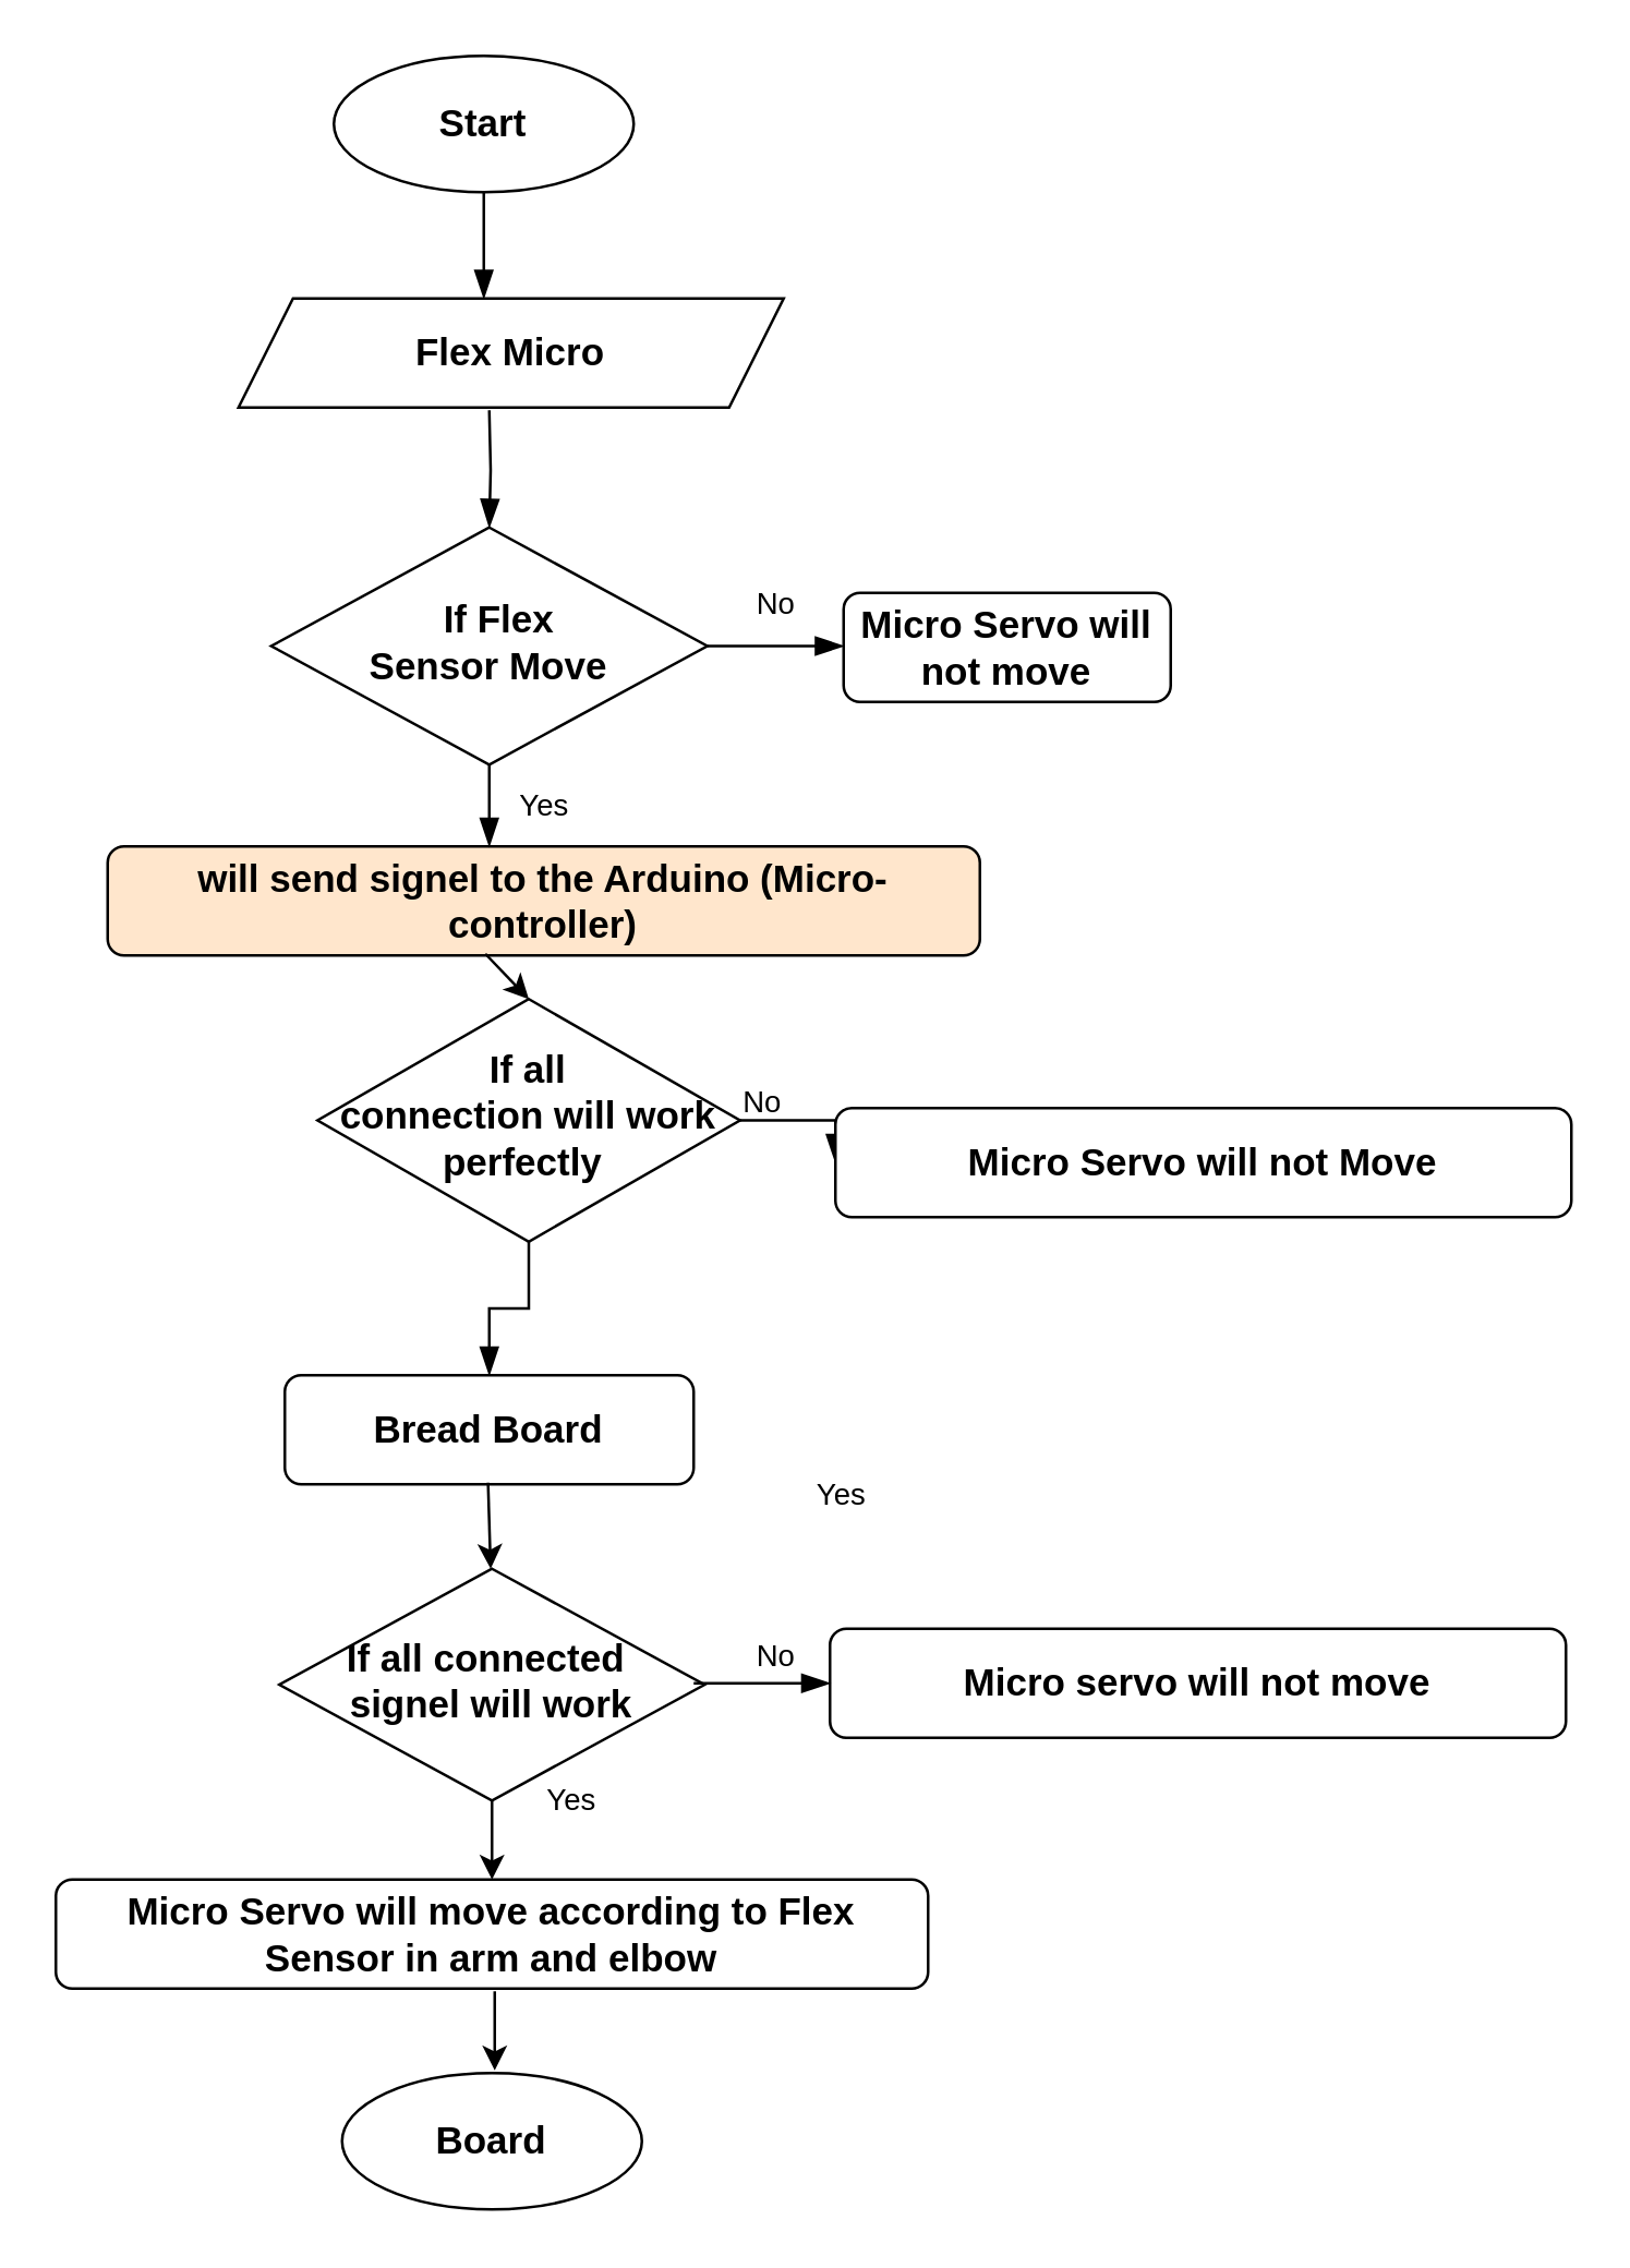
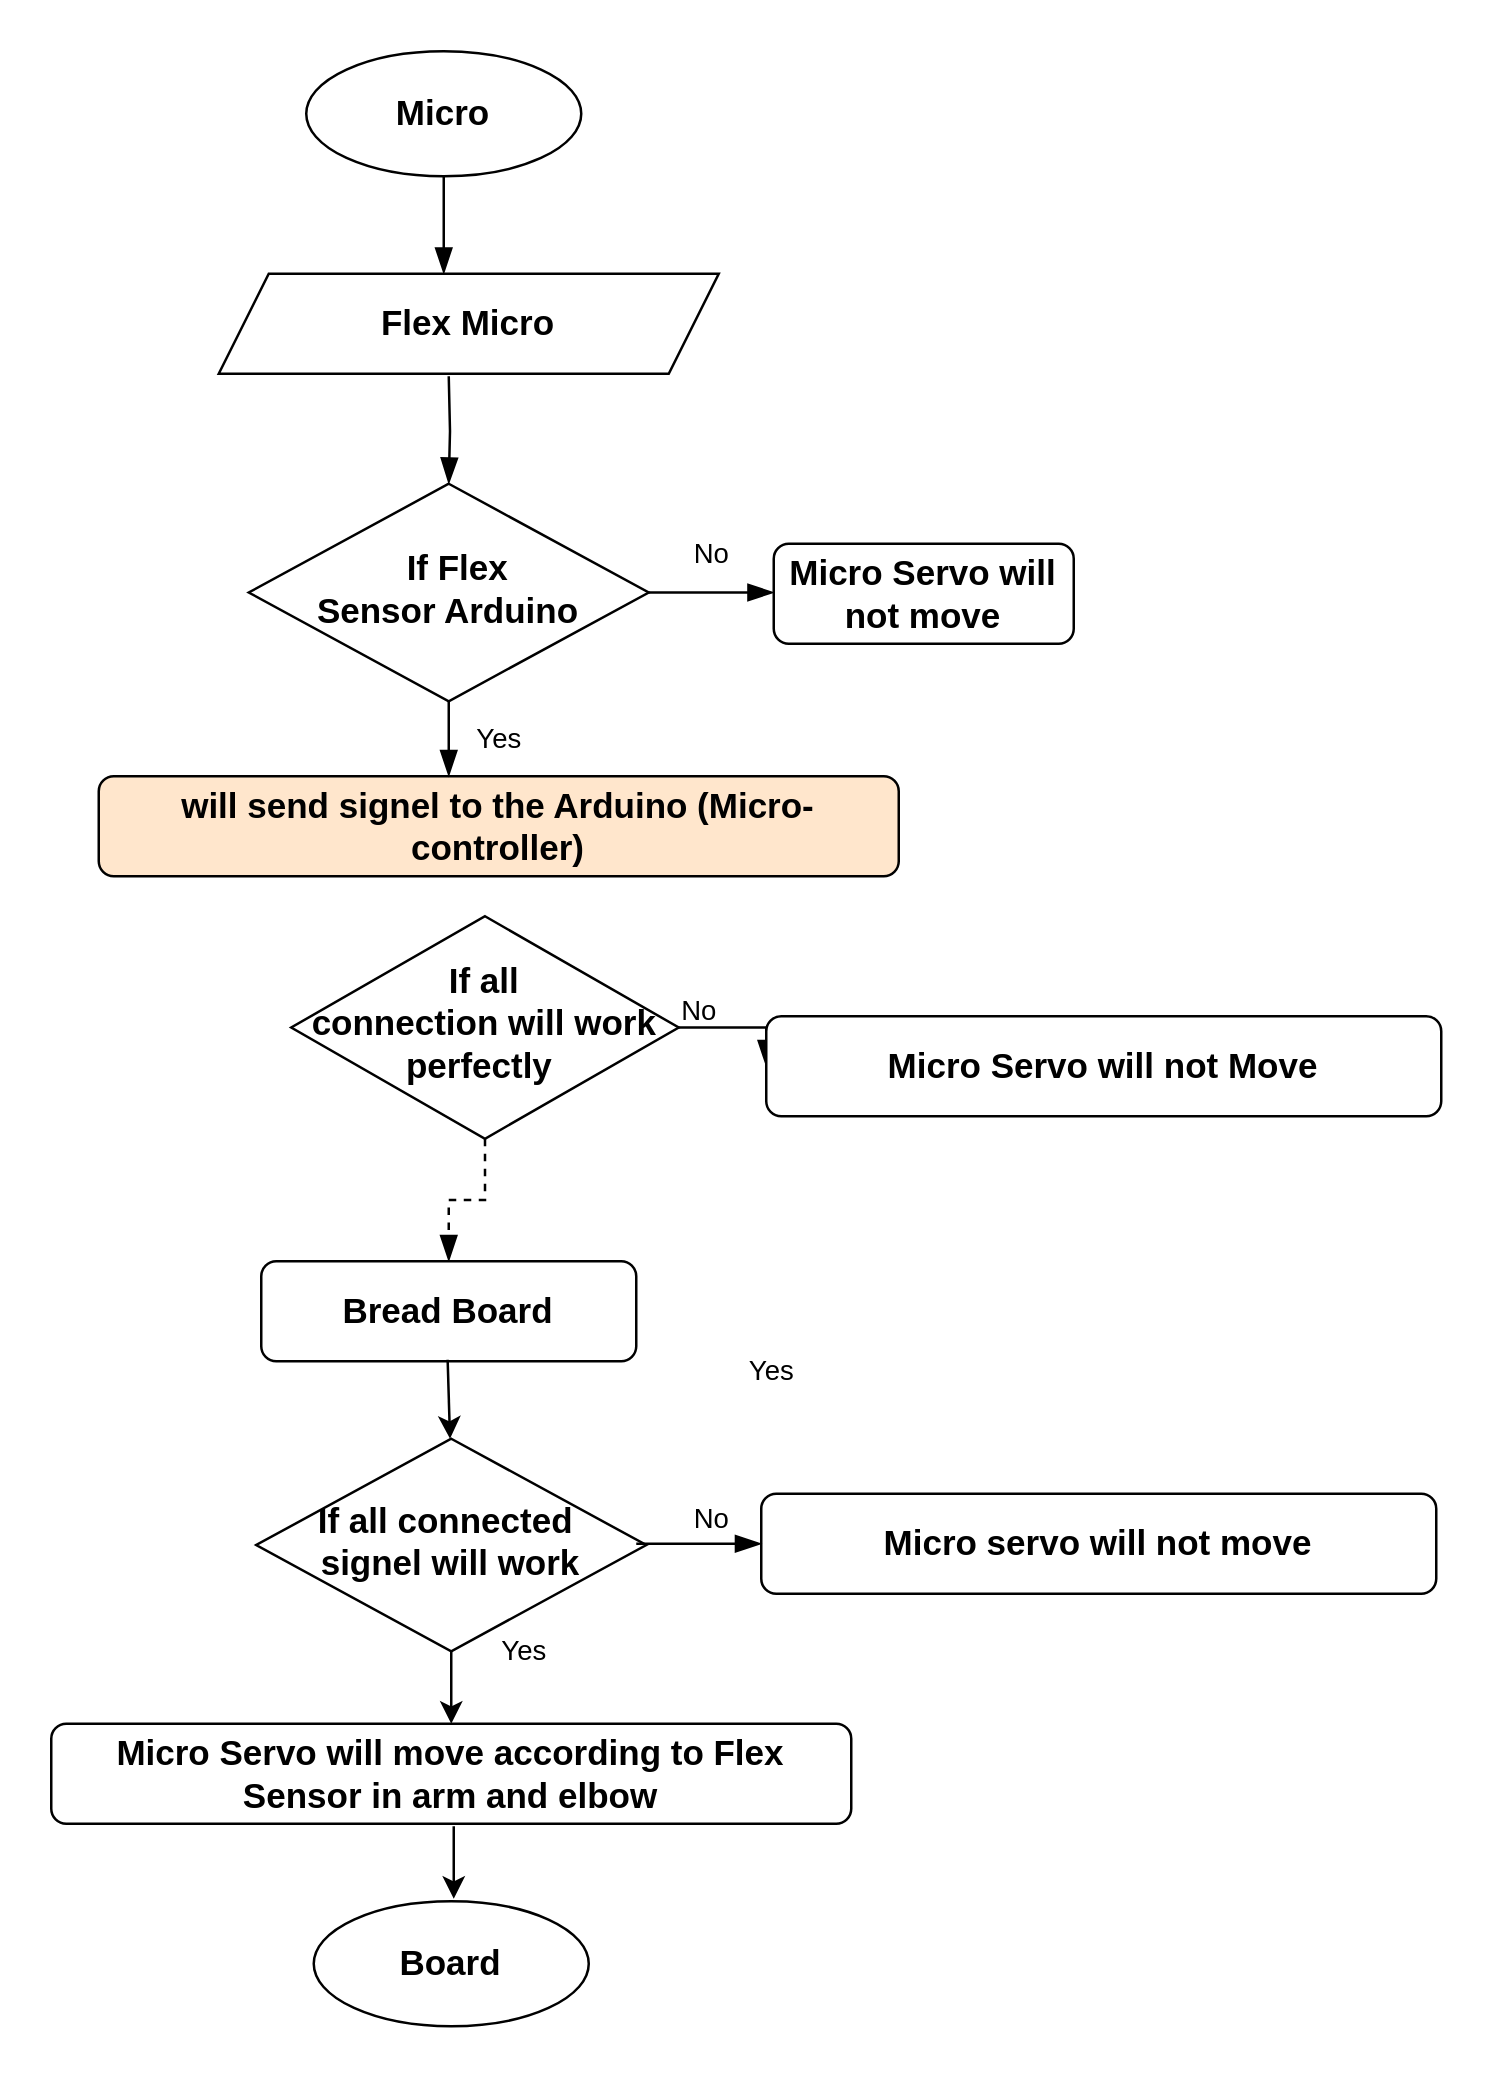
- <mxCell id="20" value="&lt;font style=&quot;font-size: 14px&quot;&gt;&lt;b&gt;Start&lt;/b&gt;&lt;/font&gt;" style="ellipse;whiteSpace=wrap;html=1;" parent="1" vertex="1"><mxGeometry x="122" y="20" width="110" height="50" as="geometry" /></mxCell>
+ <mxCell id="20" value="&lt;font style=&quot;font-size: 14px&quot;&gt;&lt;b&gt;Micro&lt;/b&gt;&lt;/font&gt;" style="ellipse;whiteSpace=wrap;html=1;" parent="1" vertex="1"><mxGeometry x="122" y="20" width="110" height="50" as="geometry" /></mxCell>
- <mxCell id="4" value="&lt;font style=&quot;font-size: 14px&quot;&gt;&lt;b&gt;&amp;nbsp; If Flex &lt;br&gt;Sensor Move&lt;/b&gt;&lt;/font&gt;" style="rhombus;whiteSpace=wrap;html=1;shadow=0;fontFamily=Helvetica;fontSize=12;align=center;strokeWidth=1;spacing=6;spacingTop=-4;" parent="1" vertex="1"><mxGeometry x="99" y="193" width="160" height="87" as="geometry" /></mxCell>
+ <mxCell id="4" value="&lt;font style=&quot;font-size: 14px&quot;&gt;&lt;b&gt;&amp;nbsp; If Flex &lt;br&gt;Sensor Arduino&lt;/b&gt;&lt;/font&gt;" style="rhombus;whiteSpace=wrap;html=1;shadow=0;fontFamily=Helvetica;fontSize=12;align=center;strokeWidth=1;spacing=6;spacingTop=-4;" parent="1" vertex="1"><mxGeometry x="99" y="193" width="160" height="87" as="geometry" /></mxCell>
- <mxCell id="24" value="" style="endArrow=classic;html=1;entryX=0.5;entryY=0;entryDx=0;entryDy=0;exitX=0.433;exitY=0.985;exitDx=0;exitDy=0;exitPerimeter=0;" edge="1" parent="1" source="13" target="8"><mxGeometry width="50" height="50" relative="1" as="geometry"><mxPoint x="270" y="420" as="sourcePoint" /><mxPoint x="320" y="370" as="targetPoint" /></mxGeometry></mxCell>
- <mxCell id="6" value="No" style="rounded=0;html=1;jettySize=auto;orthogonalLoop=1;fontSize=11;endArrow=blockThin;endFill=1;endSize=8;strokeWidth=1;shadow=0;labelBackgroundColor=none;edgeStyle=orthogonalEdgeStyle;entryX=0.5;entryY=0;entryDx=0;entryDy=0;" parent="1" source="8" target="9" edge="1"><mxGeometry x="0.344" y="128" relative="1" as="geometry"><mxPoint x="-28" y="-80" as="offset" /><mxPoint x="179" y="500" as="targetPoint" /></mxGeometry></mxCell>
+ <mxCell id="6" value="No" style="rounded=0;html=1;jettySize=auto;orthogonalLoop=1;fontSize=11;endArrow=blockThin;endFill=1;endSize=8;strokeWidth=1;shadow=0;labelBackgroundColor=none;edgeStyle=orthogonalEdgeStyle;entryX=0.5;entryY=0;entryDx=0;entryDy=0;dashed=1;" parent="1" source="8" target="9" edge="1"><mxGeometry x="0.344" y="128" relative="1" as="geometry"><mxPoint x="-28" y="-80" as="offset" /><mxPoint x="179" y="500" as="targetPoint" /></mxGeometry></mxCell>
